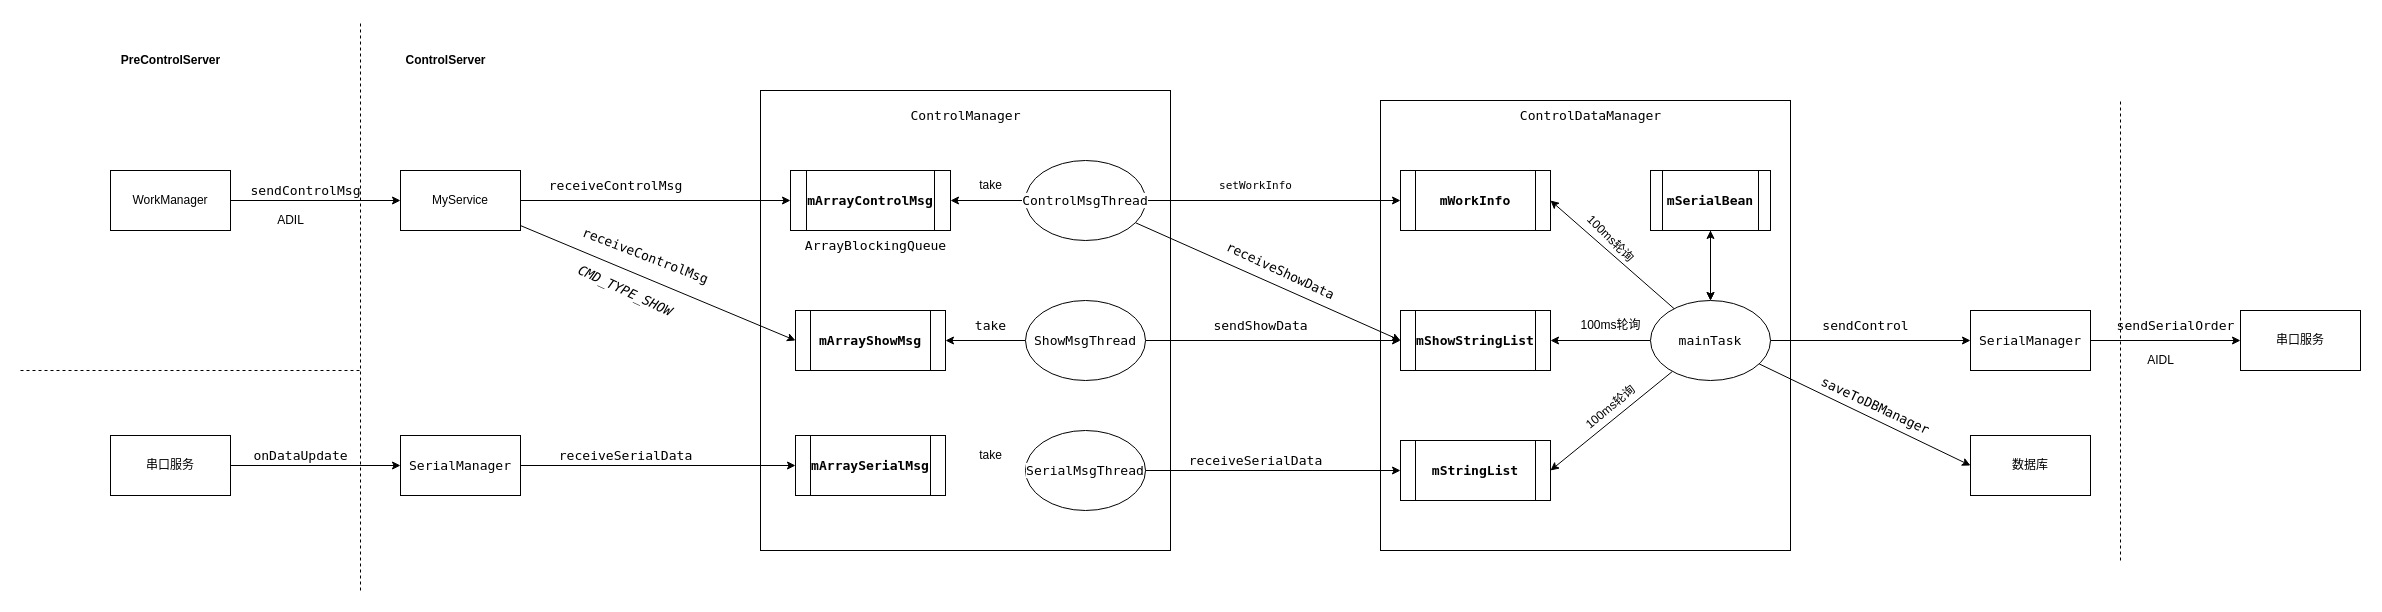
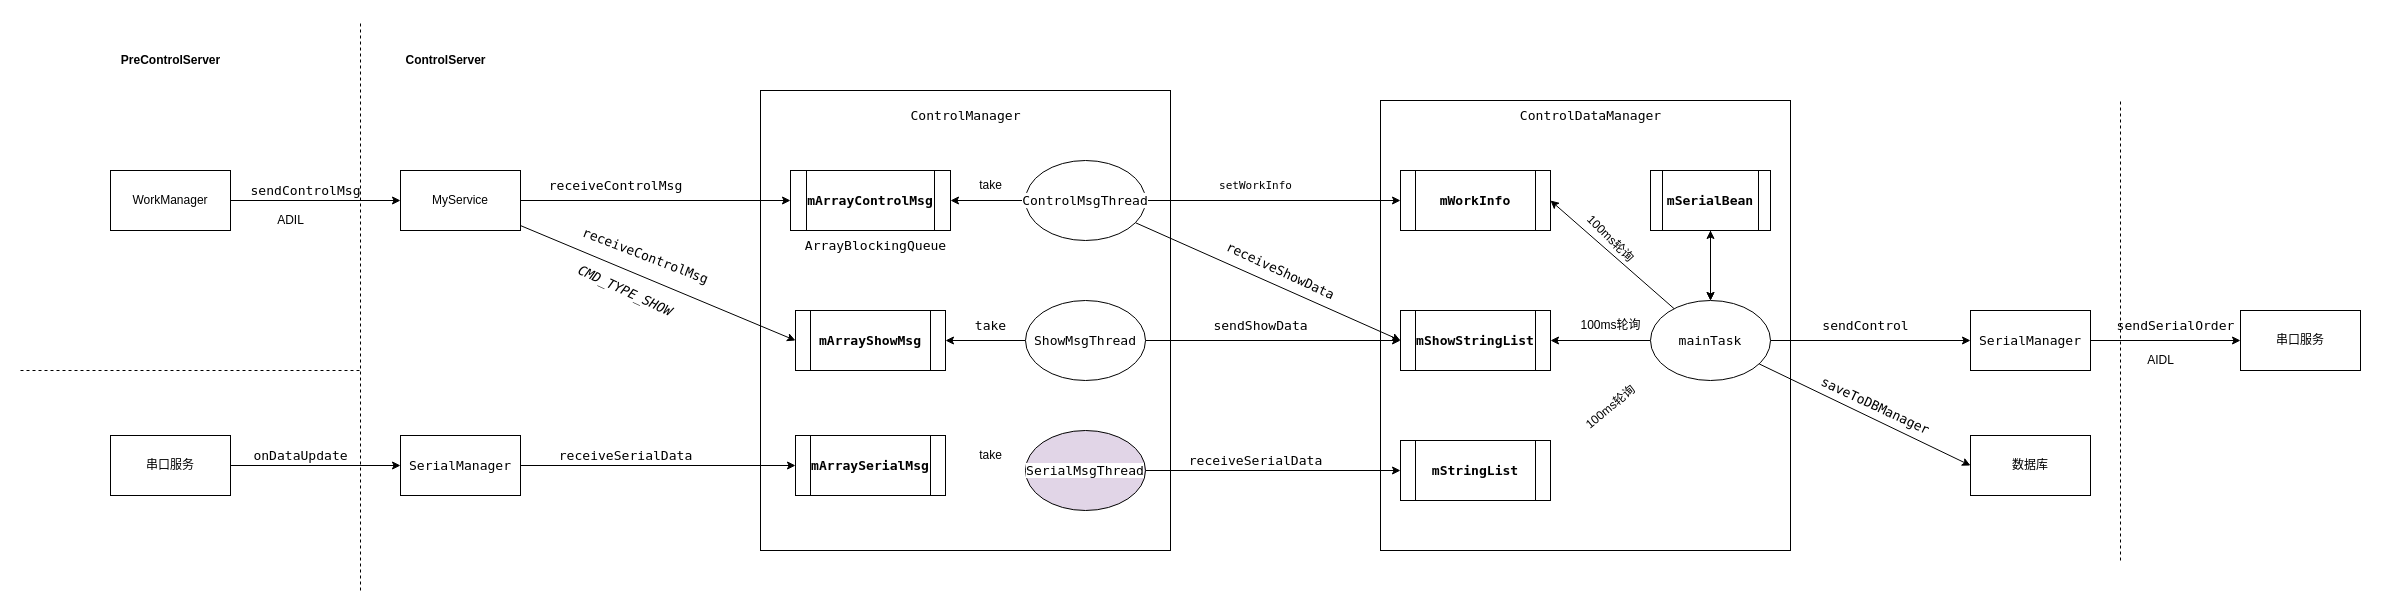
- <mxCell id="49" style="edgeStyle=none;rounded=0;orthogonalLoop=1;jettySize=auto;html=1;entryX=1;entryY=0.5;entryDx=0;entryDy=0;" edge="1" parent="1" source="65" target="47"><mxGeometry relative="1" as="geometry" /></mxCell>
- <mxCell id="13" value="&lt;pre style=&quot;background-color: rgb(255 , 255 , 255) ; font-family: &amp;#34;jetbrains mono&amp;#34; , monospace ; font-size: 9.8pt&quot;&gt;SerialMsgThread&lt;/pre&gt;" style="ellipse;whiteSpace=wrap;html=1;" parent="1" vertex="1"><mxGeometry x="1025" y="430" width="120" height="80" as="geometry" /></mxCell>
+ <mxCell id="13" value="&lt;pre style=&quot;background-color: rgb(255 , 255 , 255) ; font-family: &amp;#34;jetbrains mono&amp;#34; , monospace ; font-size: 9.8pt&quot;&gt;SerialMsgThread&lt;/pre&gt;" style="ellipse;whiteSpace=wrap;html=1;fillColor=#e1d5e7;" parent="1" vertex="1"><mxGeometry x="1025" y="430" width="120" height="80" as="geometry" /></mxCell>
